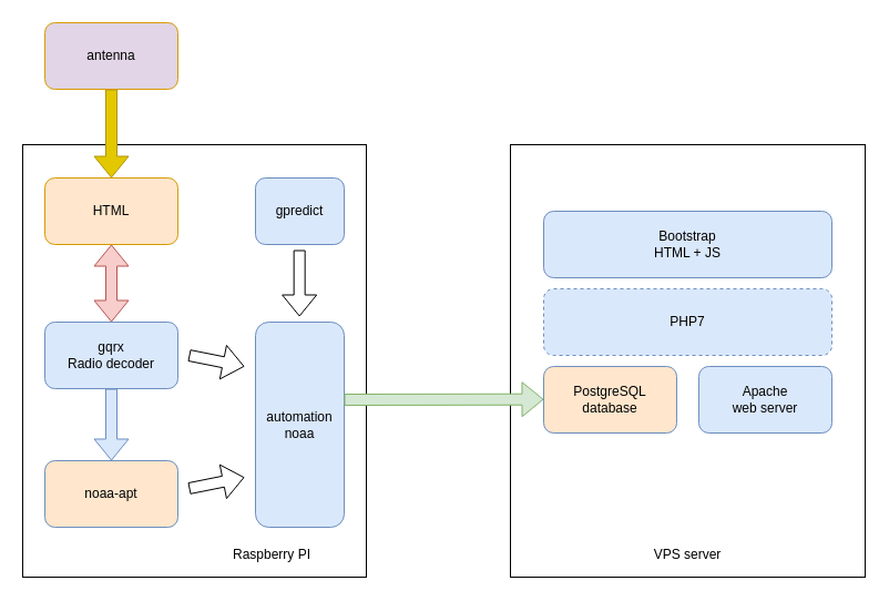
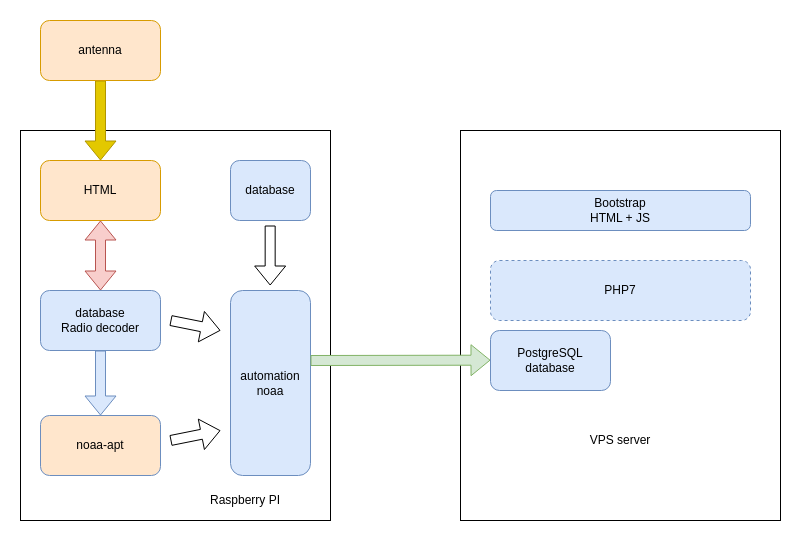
- <mxCell id="19" value="antenna" style="rounded=1;whiteSpace=wrap;html=1;fillColor=#e1d5e7;strokeColor=#d79b00;" vertex="1" parent="1"><mxGeometry x="40" y="20" width="120" height="60" as="geometry" /></mxCell>
+ <mxCell id="19" value="antenna" style="rounded=1;whiteSpace=wrap;html=1;fillColor=#ffe6cc;strokeColor=#d79b00;" vertex="1" parent="1"><mxGeometry x="40" y="20" width="120" height="60" as="geometry" /></mxCell>
- <mxCell id="9" value="gpredict" style="rounded=1;whiteSpace=wrap;html=1;fillColor=#dae8fc;strokeColor=#6c8ebf;" vertex="1" parent="1"><mxGeometry x="230" y="160" width="80" height="60" as="geometry" /></mxCell>
+ <mxCell id="9" value="database" style="rounded=1;whiteSpace=wrap;html=1;fillColor=#dae8fc;strokeColor=#6c8ebf;" vertex="1" parent="1"><mxGeometry x="230" y="160" width="80" height="60" as="geometry" /></mxCell>
- <mxCell id="6" value="&lt;div&gt;Bootstrap&lt;/div&gt;&lt;div&gt;HTML + JS&lt;br&gt;&lt;/div&gt;" style="rounded=1;whiteSpace=wrap;html=1;fillColor=#dae8fc;strokeColor=#6c8ebf;" vertex="1" parent="1"><mxGeometry x="490" y="190" width="260" height="60" as="geometry" /></mxCell>
+ <mxCell id="6" value="&lt;div&gt;Bootstrap&lt;/div&gt;&lt;div&gt;HTML + JS&lt;br&gt;&lt;/div&gt;" style="rounded=1;whiteSpace=wrap;html=1;fillColor=#dae8fc;strokeColor=#6c8ebf;" vertex="1" parent="1"><mxGeometry x="490" y="190" width="260" height="40" as="geometry" /></mxCell>
- <mxCell id="11" value="&lt;div&gt;gqrx&lt;/div&gt;&lt;div&gt;Radio decoder&lt;br&gt;&lt;/div&gt;" style="rounded=1;whiteSpace=wrap;html=1;fillColor=#dae8fc;strokeColor=#6c8ebf;" vertex="1" parent="1"><mxGeometry x="40" y="290" width="120" height="60" as="geometry" /></mxCell>
+ <mxCell id="11" value="&lt;div&gt;database&lt;/div&gt;&lt;div&gt;Radio decoder&lt;br&gt;&lt;/div&gt;" style="rounded=1;whiteSpace=wrap;html=1;fillColor=#dae8fc;strokeColor=#6c8ebf;" vertex="1" parent="1"><mxGeometry x="40" y="290" width="120" height="60" as="geometry" /></mxCell>
- <mxCell id="4" value="&lt;div&gt;PostgreSQL&lt;/div&gt;&lt;div&gt;database&lt;br&gt;&lt;/div&gt;" style="rounded=1;whiteSpace=wrap;html=1;fillColor=#ffe6cc;strokeColor=#6c8ebf;" vertex="1" parent="1"><mxGeometry x="490" y="330" width="120" height="60" as="geometry" /></mxCell>
+ <mxCell id="4" value="&lt;div&gt;PostgreSQL&lt;/div&gt;&lt;div&gt;database&lt;br&gt;&lt;/div&gt;" style="rounded=1;whiteSpace=wrap;html=1;fillColor=#dae8fc;strokeColor=#6c8ebf;" vertex="1" parent="1"><mxGeometry x="490" y="330" width="120" height="60" as="geometry" /></mxCell>
- <mxCell id="5" value="&lt;div&gt;Apache&lt;/div&gt;&lt;div&gt;web server&lt;br&gt;&lt;/div&gt;" style="rounded=1;whiteSpace=wrap;html=1;fillColor=#dae8fc;strokeColor=#6c8ebf;" vertex="1" parent="1"><mxGeometry x="630" y="330" width="120" height="60" as="geometry" /></mxCell>
- <mxCell id="14" value="VPS server" style="text;html=1;strokeColor=none;fillColor=none;align=center;verticalAlign=middle;whiteSpace=wrap;rounded=0;" vertex="1" parent="1"><mxGeometry x="565" y="490" width="110" height="20" as="geometry" /></mxCell>
+ <mxCell id="14" value="VPS server" style="text;html=1;strokeColor=none;fillColor=none;align=center;verticalAlign=middle;whiteSpace=wrap;rounded=0;" vertex="1" parent="1"><mxGeometry x="565" y="430" width="110" height="20" as="geometry" /></mxCell>
